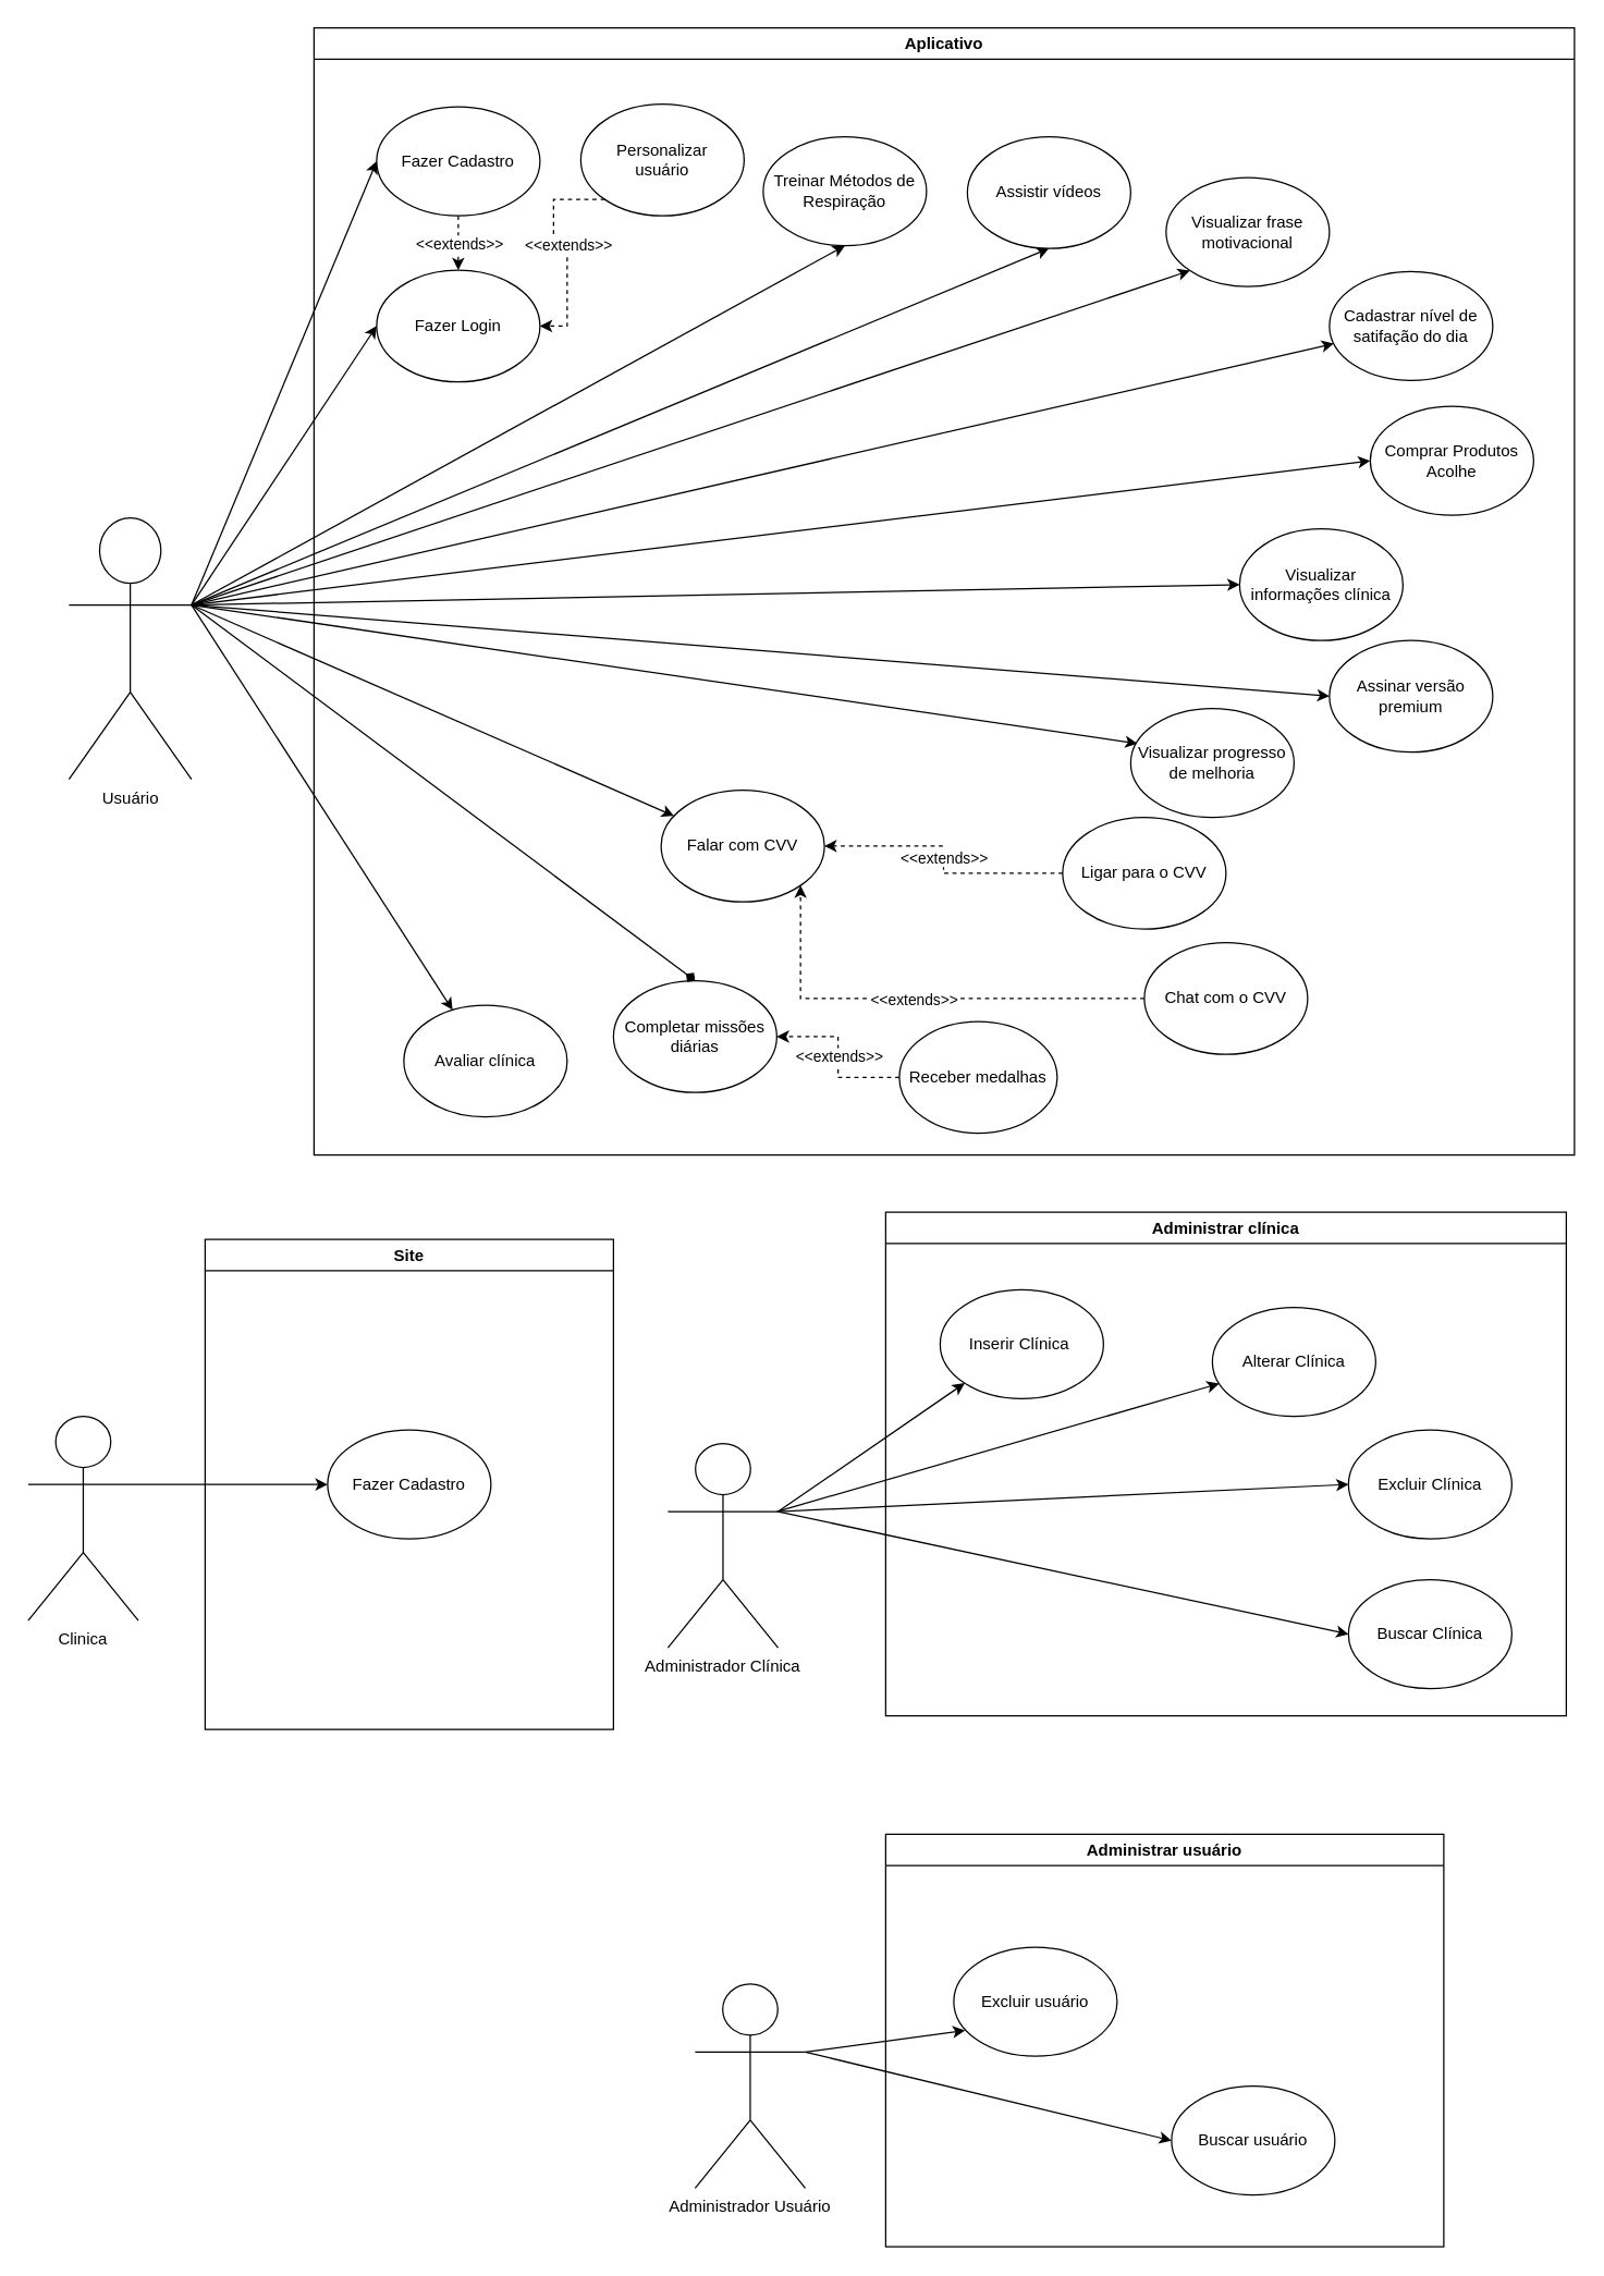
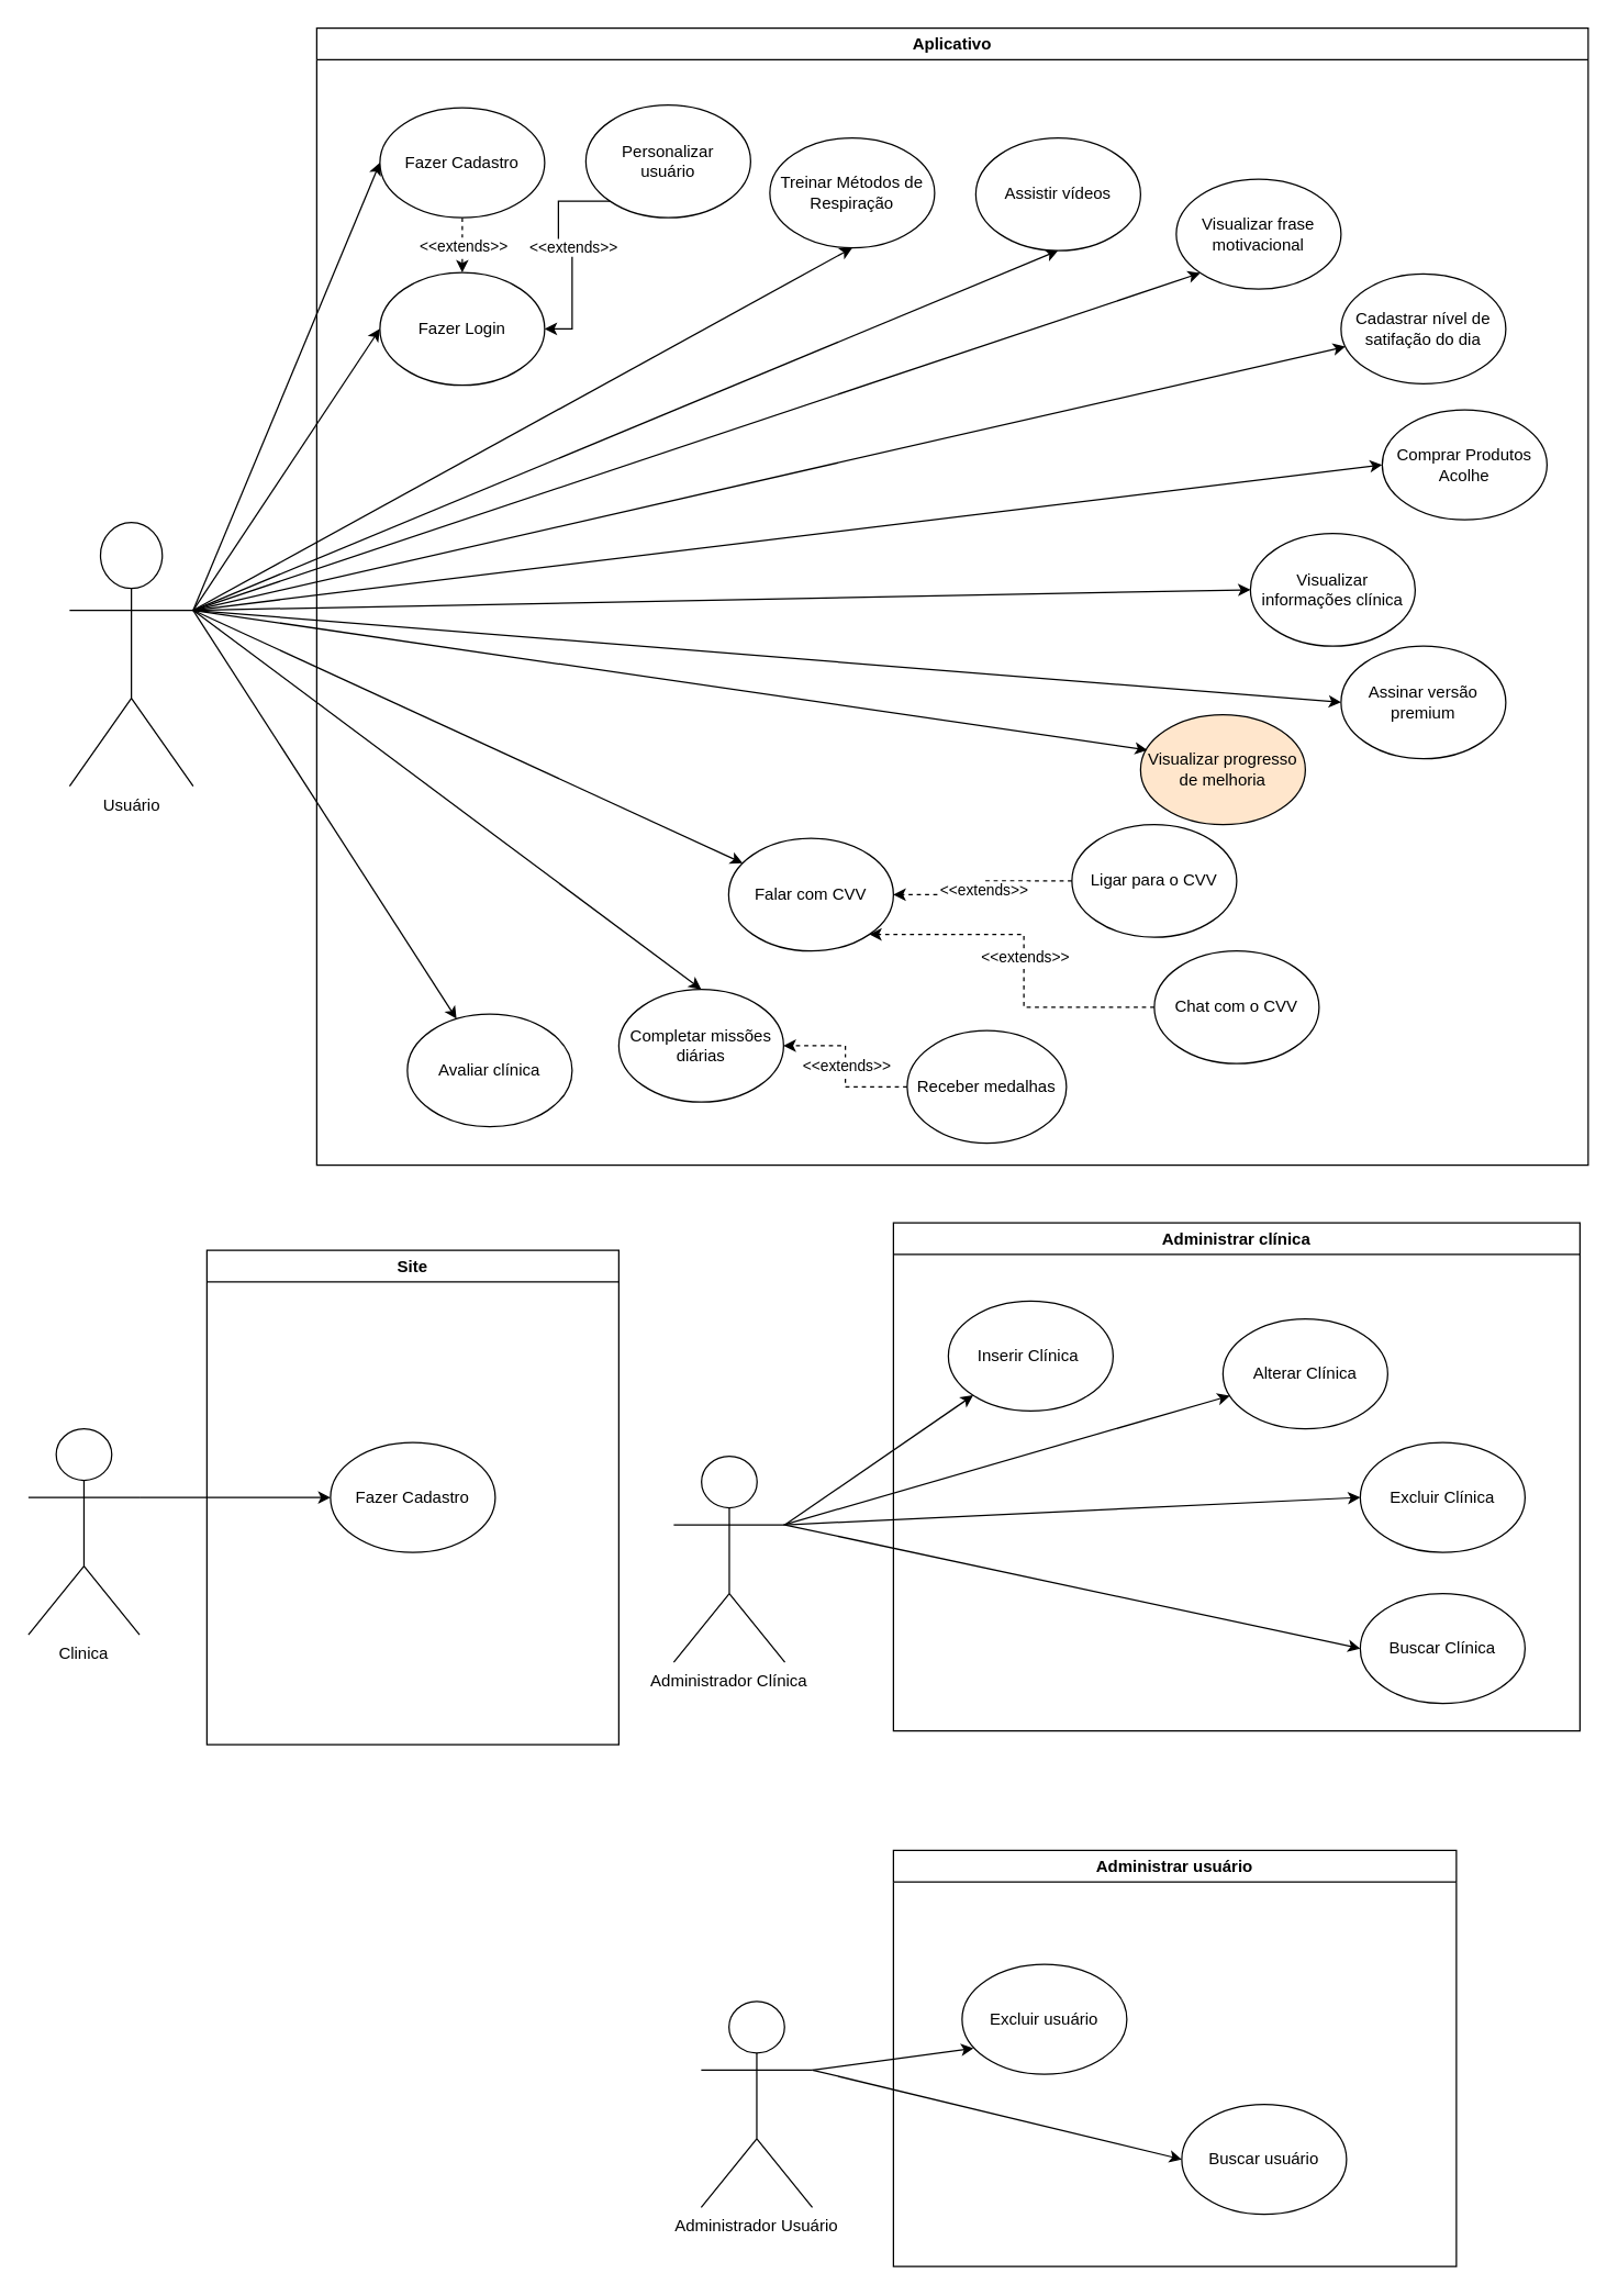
- <mxCell id="23" style="edgeStyle=orthogonalEdgeStyle;rounded=0;orthogonalLoop=1;jettySize=auto;html=1;dashed=1;exitX=0;exitY=1;exitDx=0;exitDy=0;entryX=1;entryY=0.5;entryDx=0;entryDy=0;" edge="1" parent="4" source="20" target="8"><mxGeometry relative="1" as="geometry"><mxPoint x="116" y="148" as="sourcePoint" /><mxPoint x="116" y="188" as="targetPoint" /></mxGeometry></mxCell>
+ <mxCell id="23" style="edgeStyle=orthogonalEdgeStyle;rounded=0;orthogonalLoop=1;jettySize=auto;html=1;dashed=0;exitX=0;exitY=1;exitDx=0;exitDy=0;entryX=1;entryY=0.5;entryDx=0;entryDy=0;" edge="1" parent="4" source="20" target="8"><mxGeometry relative="1" as="geometry"><mxPoint x="116" y="148" as="sourcePoint" /><mxPoint x="116" y="188" as="targetPoint" /></mxGeometry></mxCell>
- <mxCell id="13" value="Visualizar progresso de melhoria" style="ellipse;whiteSpace=wrap;html=1;" vertex="1" parent="4"><mxGeometry x="600" y="500" width="120" height="80" as="geometry" /></mxCell>
+ <mxCell id="13" value="Visualizar progresso de melhoria" style="ellipse;whiteSpace=wrap;html=1;fillColor=#ffe6cc;" vertex="1" parent="4"><mxGeometry x="600" y="500" width="120" height="80" as="geometry" /></mxCell>
- <mxCell id="11" value="Falar com CVV" style="ellipse;whiteSpace=wrap;html=1;" vertex="1" parent="4"><mxGeometry x="255" y="560" width="120" height="82" as="geometry" /></mxCell>
+ <mxCell id="11" value="Falar com CVV" style="ellipse;whiteSpace=wrap;html=1;" vertex="1" parent="4"><mxGeometry x="300" y="590" width="120" height="82" as="geometry" /></mxCell>
- <mxCell id="45" style="rounded=0;orthogonalLoop=1;jettySize=auto;html=1;exitX=1;exitY=0.333;exitDx=0;exitDy=0;entryX=0.5;entryY=0;entryDx=0;entryDy=0;exitPerimeter=0;endArrow=diamond;" edge="1" parent="1" source="2" target="10"><mxGeometry relative="1" as="geometry"><mxPoint x="370" y="502" as="sourcePoint" /><mxPoint x="370" y="750" as="targetPoint" /></mxGeometry></mxCell>
+ <mxCell id="45" style="rounded=0;orthogonalLoop=1;jettySize=auto;html=1;exitX=1;exitY=0.333;exitDx=0;exitDy=0;entryX=0.5;entryY=0;entryDx=0;entryDy=0;exitPerimeter=0;" edge="1" parent="1" source="2" target="10"><mxGeometry relative="1" as="geometry"><mxPoint x="370" y="502" as="sourcePoint" /><mxPoint x="370" y="750" as="targetPoint" /></mxGeometry></mxCell>
